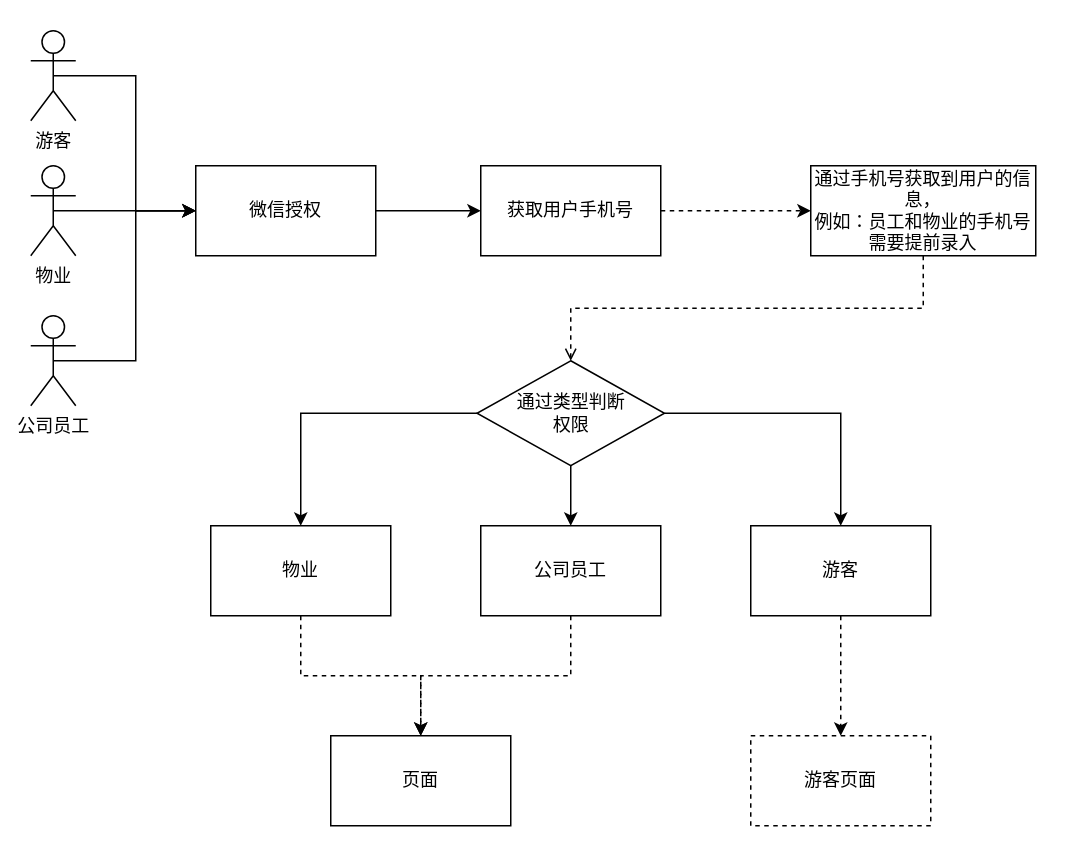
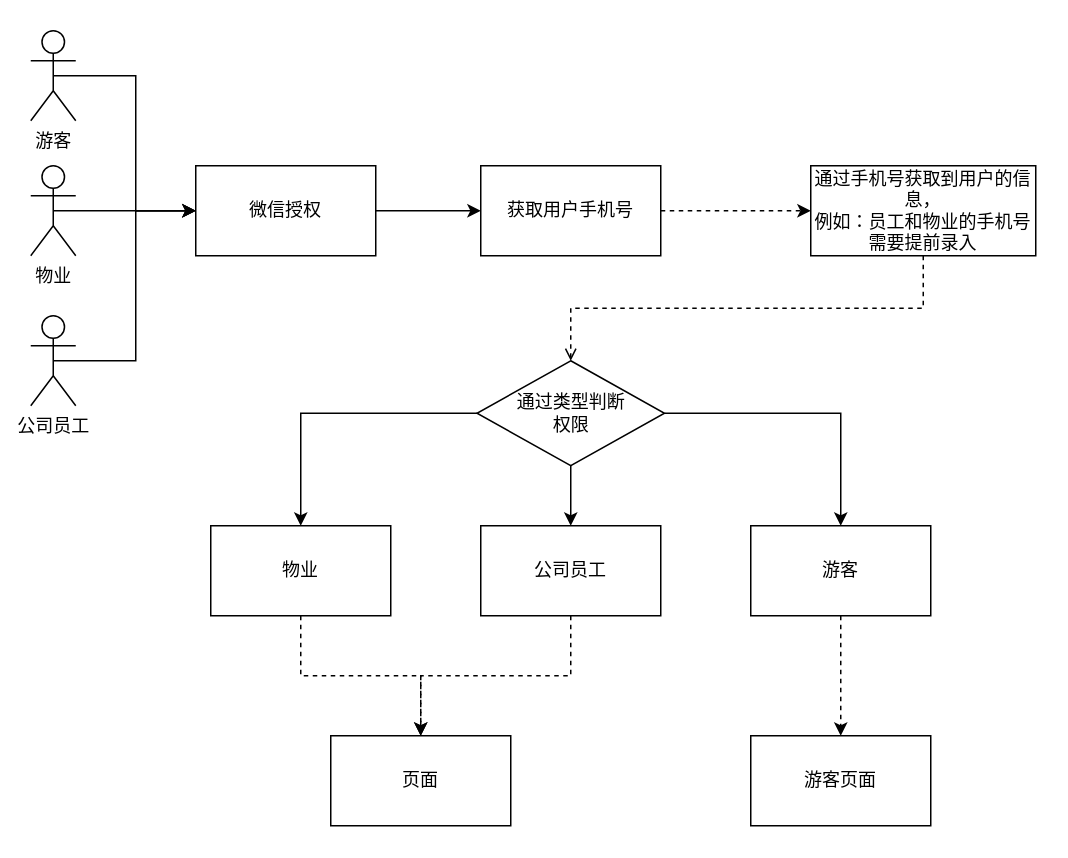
- <mxCell id="25" value="游客页面" style="whiteSpace=wrap;html=1;rounded=0;dashed=1;" vertex="1" parent="1"><mxGeometry x="500" y="490" width="120" height="60" as="geometry" /></mxCell>
+ <mxCell id="25" value="游客页面" style="whiteSpace=wrap;html=1;rounded=0;" vertex="1" parent="1"><mxGeometry x="500" y="490" width="120" height="60" as="geometry" /></mxCell>
